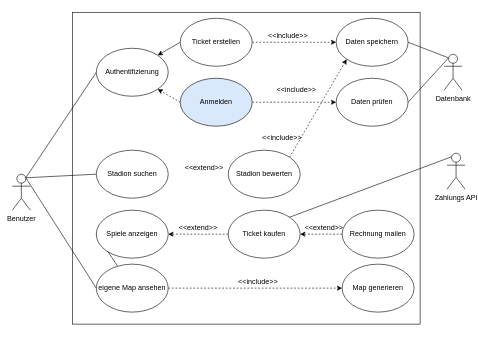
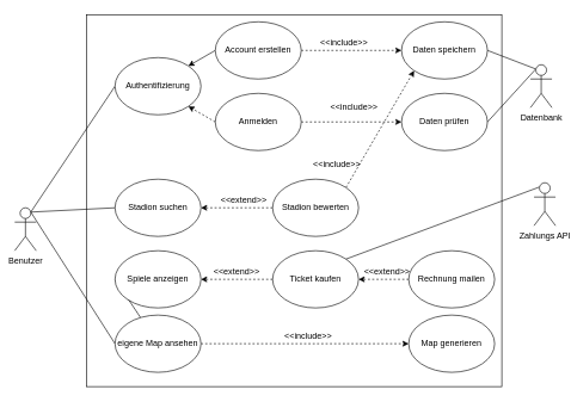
- <mxCell id="40" value="Ticket erstellen" style="ellipse;whiteSpace=wrap;html=1;" vertex="1" parent="1"><mxGeometry x="300" y="30" width="120" height="80" as="geometry" /></mxCell>
+ <mxCell id="40" value="Account erstellen" style="ellipse;whiteSpace=wrap;html=1;" vertex="1" parent="1"><mxGeometry x="300" y="30" width="120" height="80" as="geometry" /></mxCell>
- <mxCell id="17" value="Anmelden" style="ellipse;whiteSpace=wrap;html=1;fillColor=#dae8fc;" parent="1" vertex="1"><mxGeometry x="300" y="130" width="120" height="80" as="geometry" /></mxCell>
+ <mxCell id="17" value="Anmelden" style="ellipse;whiteSpace=wrap;html=1;" parent="1" vertex="1"><mxGeometry x="300" y="130" width="120" height="80" as="geometry" /></mxCell>
+ <mxCell id="10" style="edgeStyle=none;rounded=0;orthogonalLoop=1;jettySize=auto;html=1;exitX=0;exitY=0.5;exitDx=0;exitDy=0;entryX=1;entryY=0.5;entryDx=0;entryDy=0;dashed=1;" edge="1" parent="1" source="11" target="8"><mxGeometry relative="1" as="geometry" /></mxCell>
